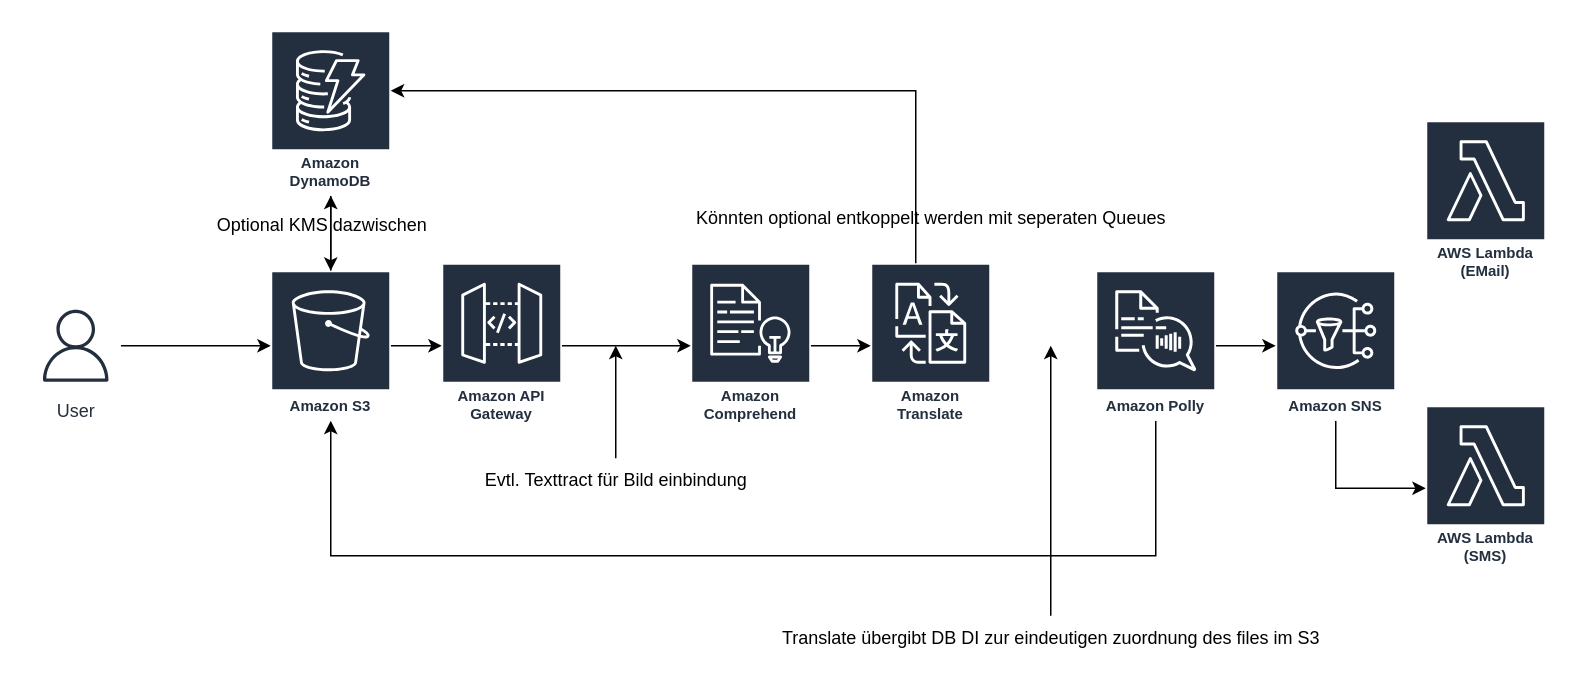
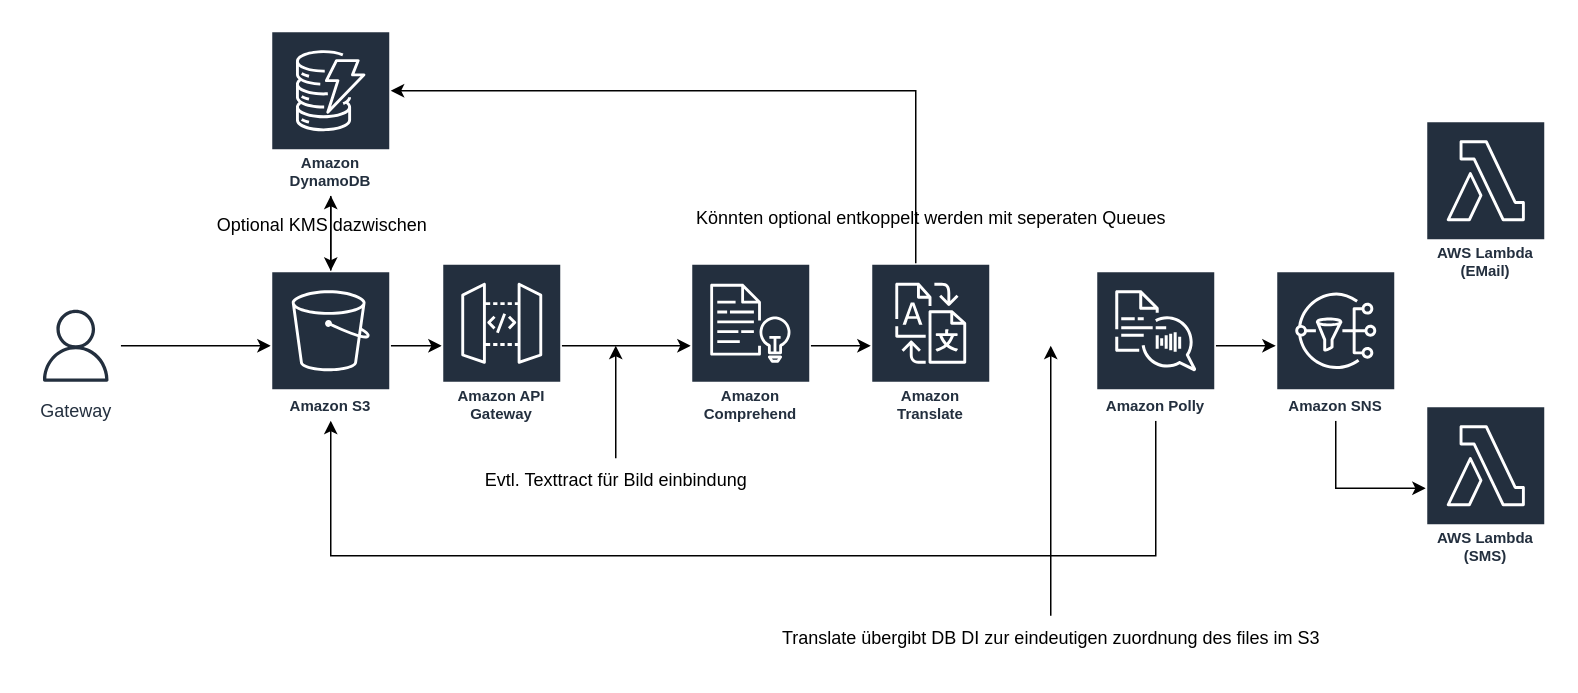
- <mxCell id="3" value="User" style="sketch=0;outlineConnect=0;fontColor=#232F3E;gradientColor=none;strokeColor=#232F3E;fillColor=#ffffff;dashed=0;verticalLabelPosition=bottom;verticalAlign=top;align=center;html=1;fontSize=12;fontStyle=0;aspect=fixed;shape=mxgraph.aws4.resourceIcon;resIcon=mxgraph.aws4.user;" vertex="1" parent="1"><mxGeometry x="20" y="200" width="60" height="60" as="geometry" /></mxCell>
+ <mxCell id="3" value="Gateway" style="sketch=0;outlineConnect=0;fontColor=#232F3E;gradientColor=none;strokeColor=#232F3E;fillColor=#ffffff;dashed=0;verticalLabelPosition=bottom;verticalAlign=top;align=center;html=1;fontSize=12;fontStyle=0;aspect=fixed;shape=mxgraph.aws4.resourceIcon;resIcon=mxgraph.aws4.user;" vertex="1" parent="1"><mxGeometry x="20" y="200" width="60" height="60" as="geometry" /></mxCell>
